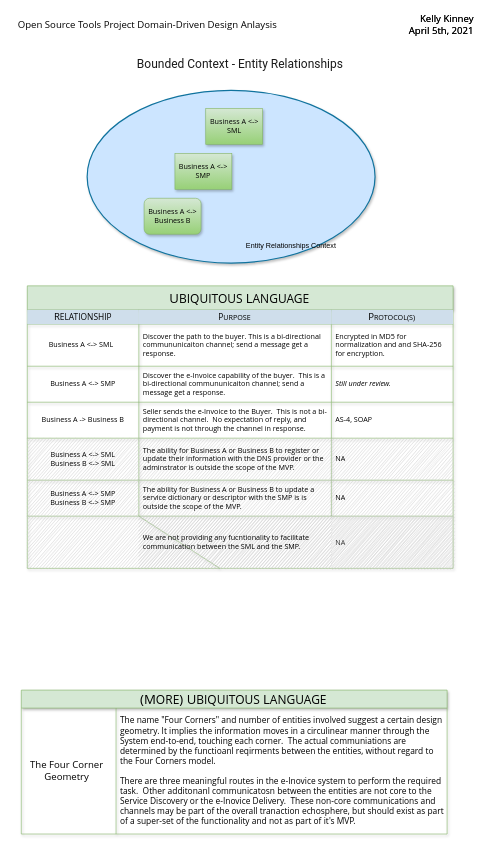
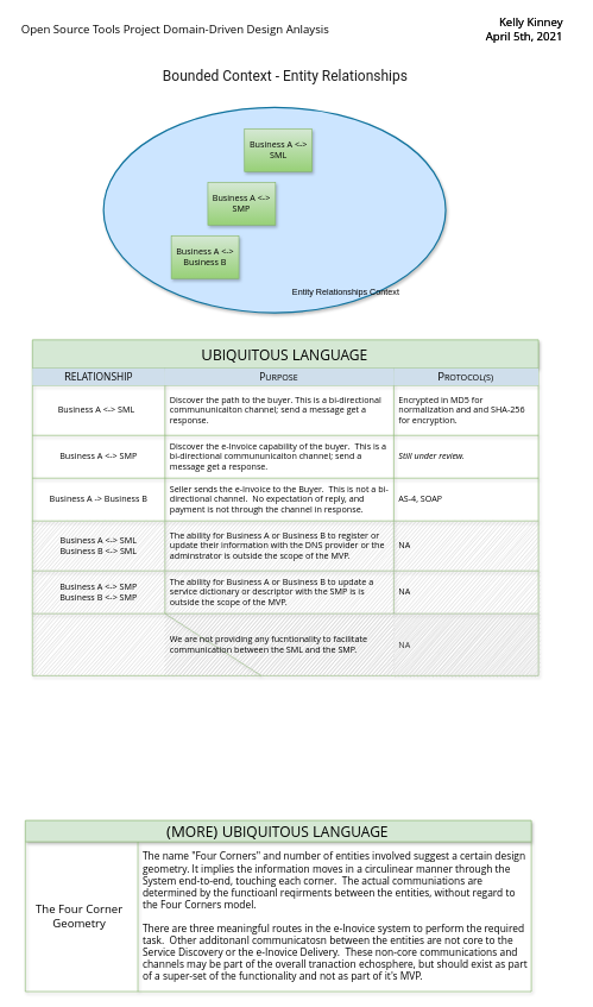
- <mxCell id="39" value="Business A &amp;lt;-&amp;gt; Business B" style="whiteSpace=wrap;html=1;sketch=0;strokeColor=#82b366;align=center;fontFamily=Open Sans;fontSource=https%3A%2F%2Ffonts.googleapis.com%2Fcss%3Ffamily%3DOpen%2BSans;labelPosition=center;verticalLabelPosition=middle;verticalAlign=middle;fillColor=#d5e8d4;shadow=1;glass=0;gradientColor=#97d077;rounded=1;" parent="34" vertex="1"><mxGeometry x="180" y="180.0" width="94.857" height="60.0" as="geometry" /></mxCell>
+ <mxCell id="39" value="Business A &amp;lt;-&amp;gt; Business B" style="rounded=0;whiteSpace=wrap;html=1;sketch=0;strokeColor=#82b366;align=center;fontFamily=Open Sans;fontSource=https%3A%2F%2Ffonts.googleapis.com%2Fcss%3Ffamily%3DOpen%2BSans;labelPosition=center;verticalLabelPosition=middle;verticalAlign=middle;fillColor=#d5e8d4;shadow=1;glass=0;gradientColor=#97d077;" parent="34" vertex="1"><mxGeometry x="180" y="180.0" width="94.857" height="60.0" as="geometry" /></mxCell>
